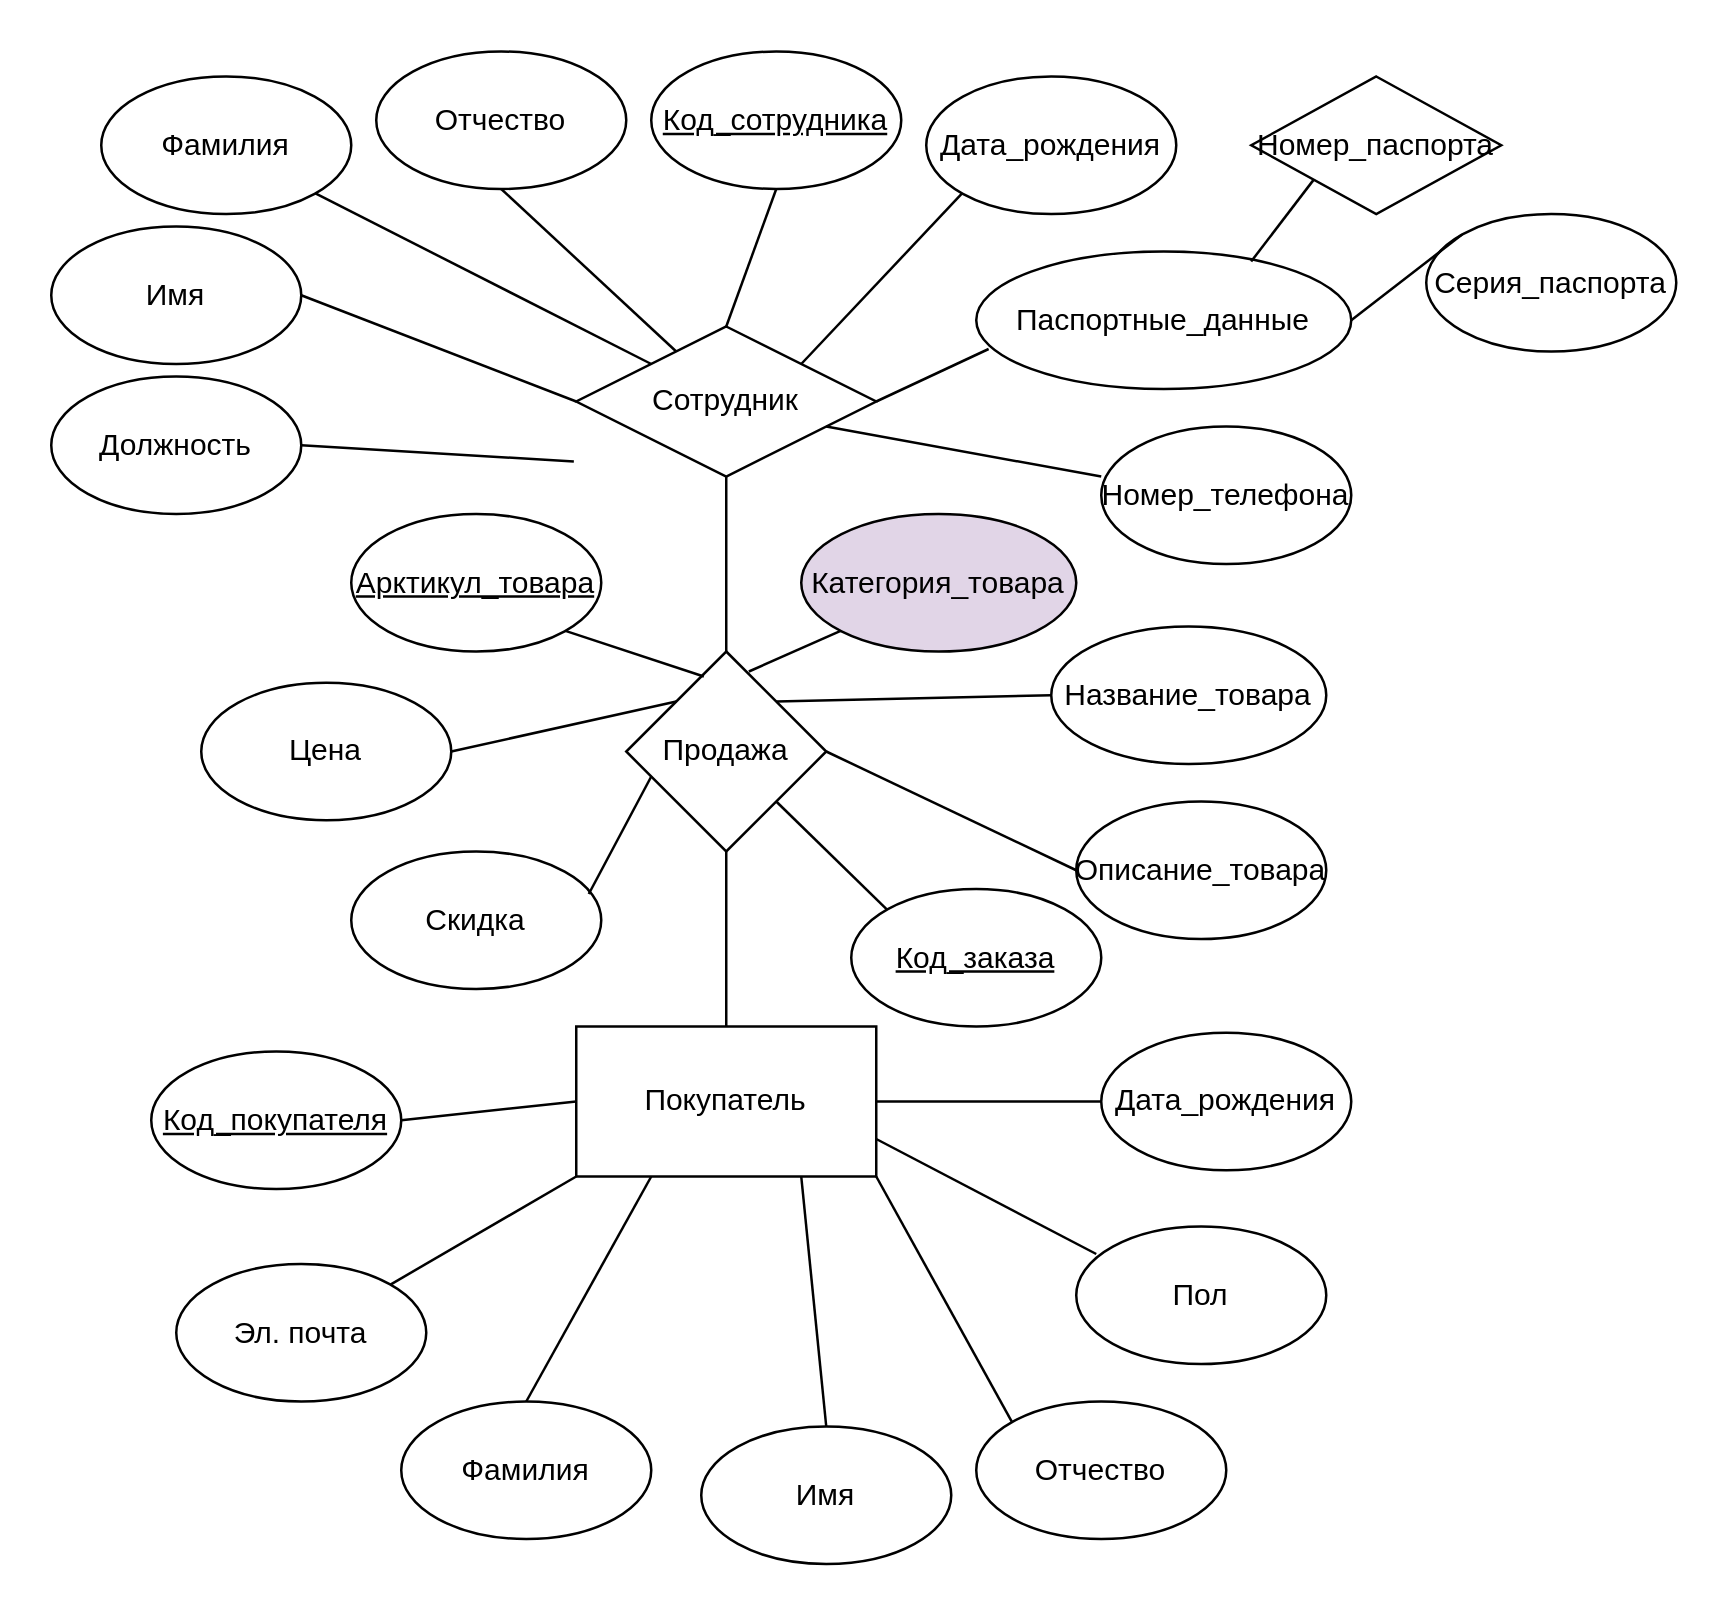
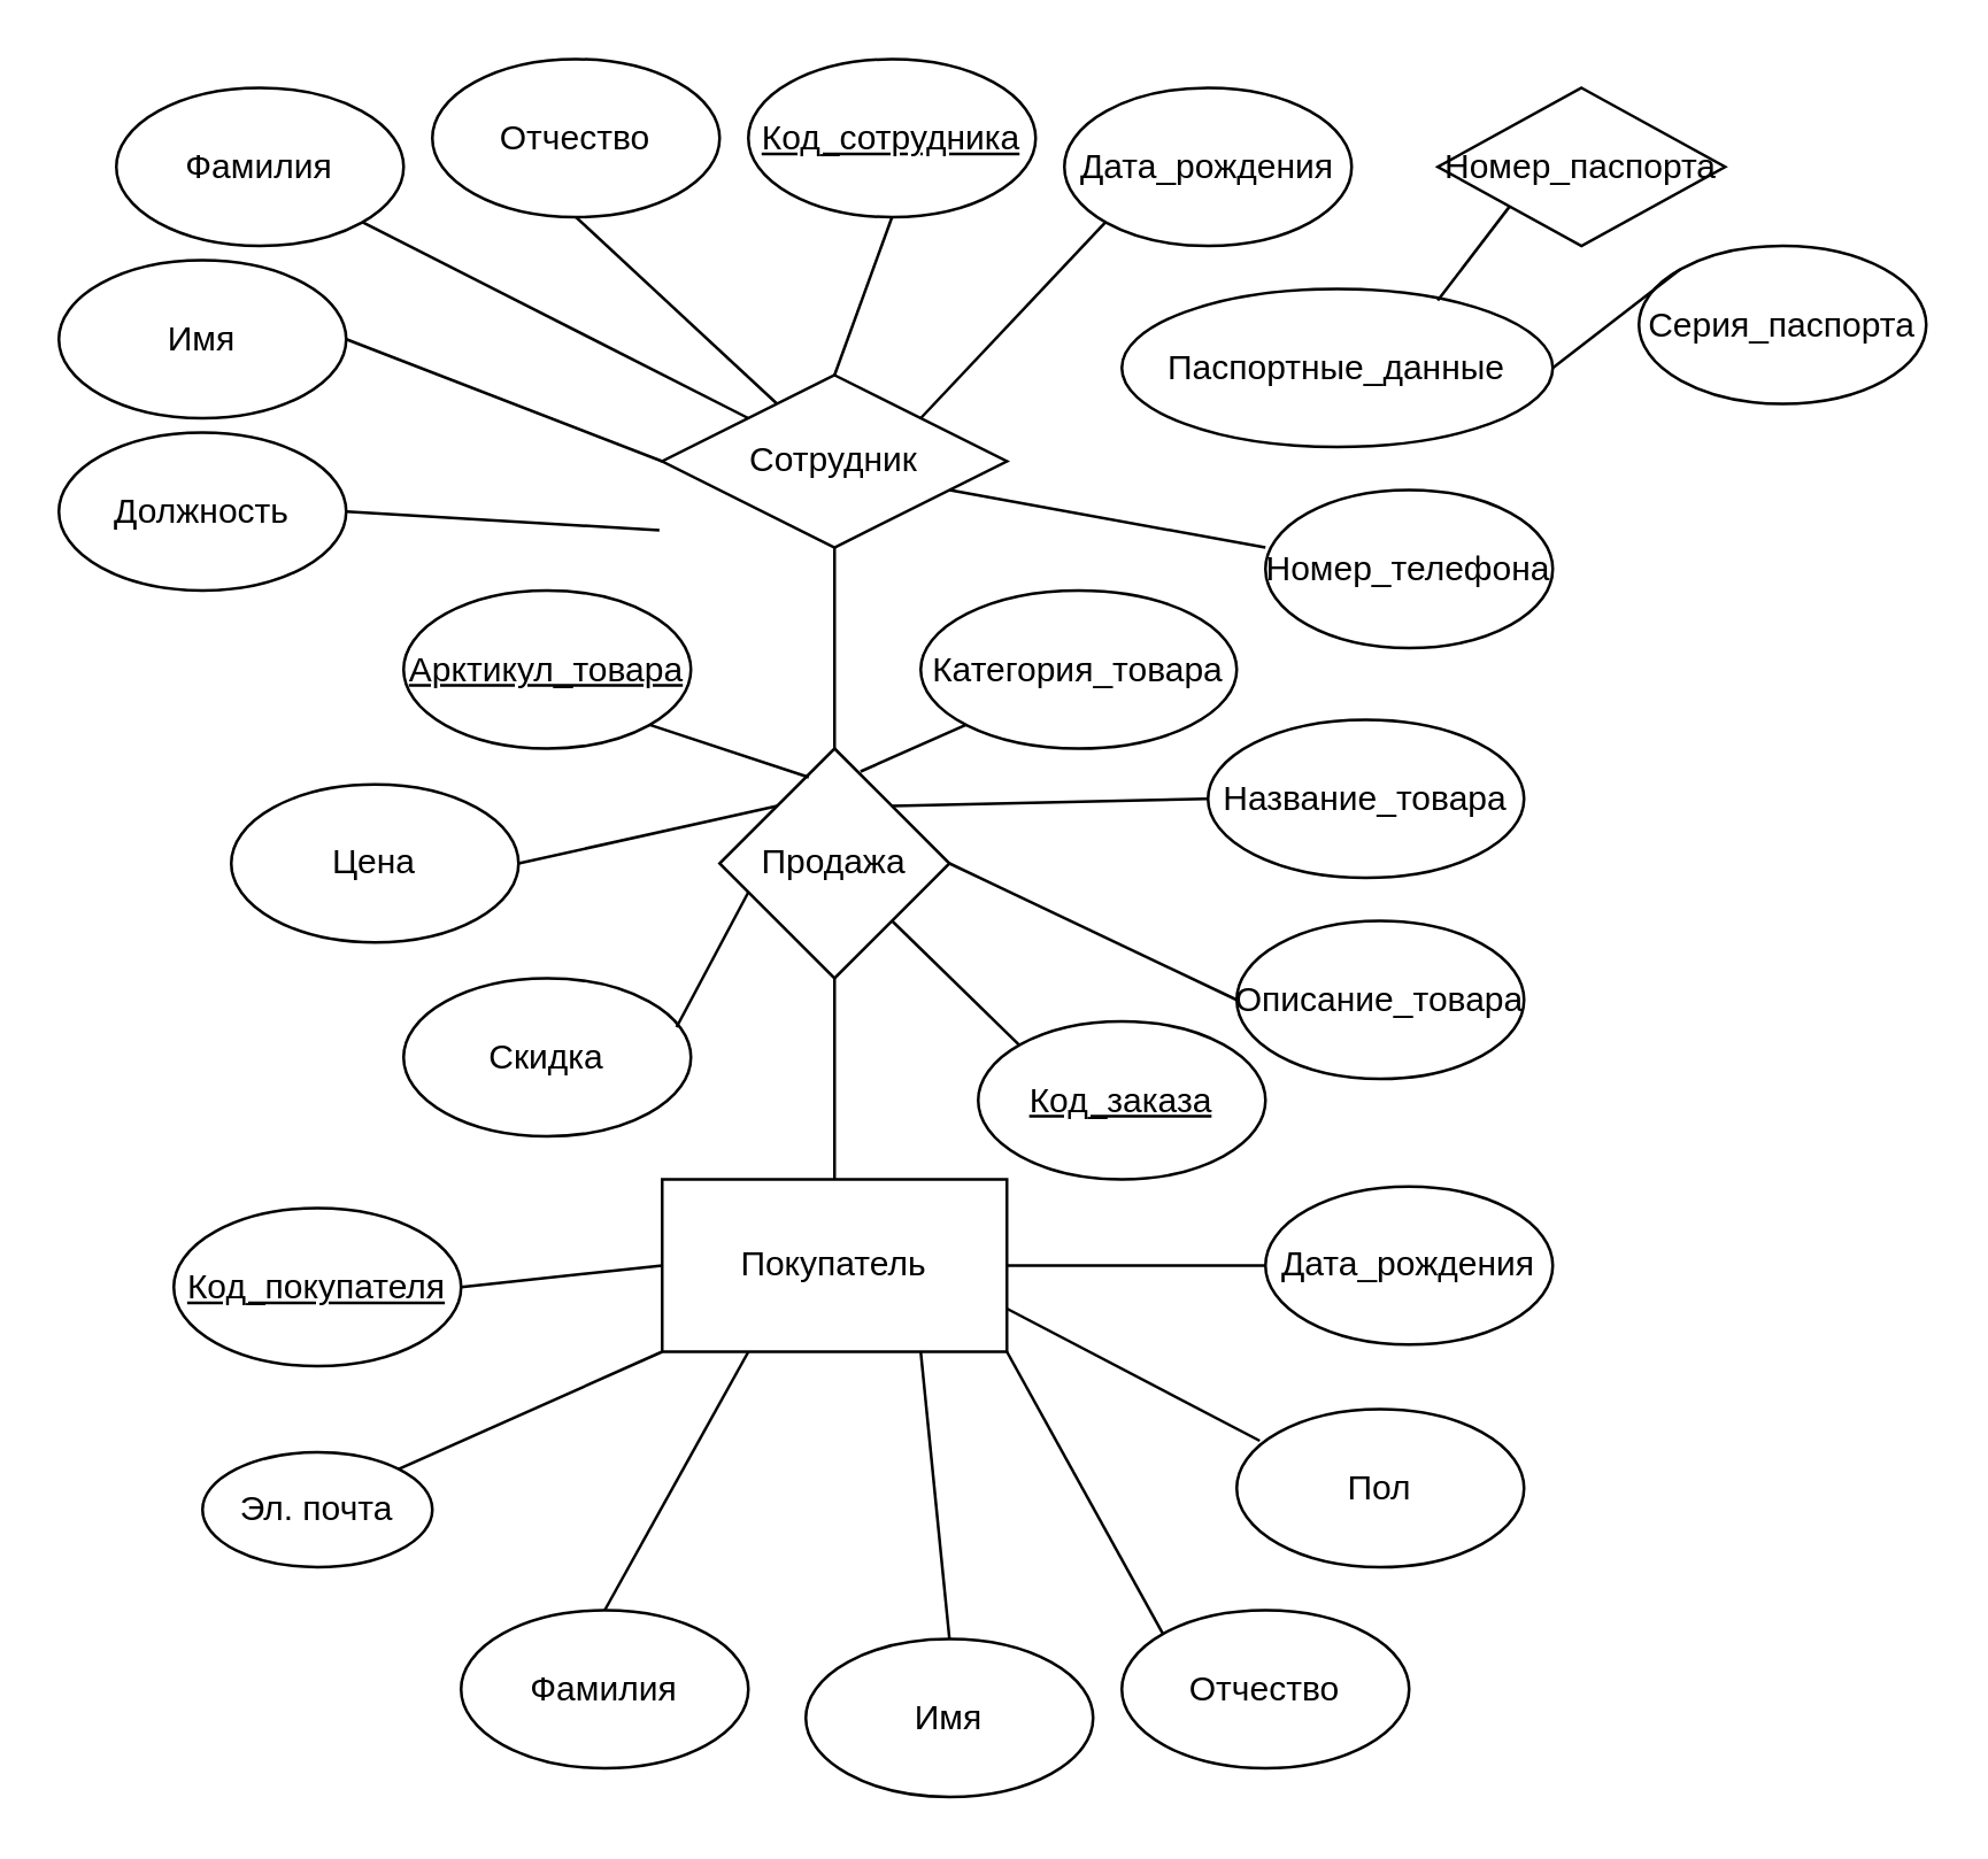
- <mxCell id="34" value="" style="endArrow=none;html=1;rounded=0;entryX=0.033;entryY=0.709;entryDx=0;entryDy=0;exitX=1;exitY=0.5;exitDx=0;exitDy=0;entryPerimeter=0;" parent="1" source="2" target="33" edge="1"><mxGeometry width="50" height="50" relative="1" as="geometry"><mxPoint x="360" y="155" as="sourcePoint" /><mxPoint x="410" y="123" as="targetPoint" /></mxGeometry></mxCell>
- <mxCell id="43" value="Категория_товара" style="ellipse;whiteSpace=wrap;html=1;fillColor=#e1d5e7;" parent="1" vertex="1"><mxGeometry x="320" y="205" width="110" height="55" as="geometry" /></mxCell>
+ <mxCell id="43" value="Категория_товара" style="ellipse;whiteSpace=wrap;html=1;" parent="1" vertex="1"><mxGeometry x="320" y="205" width="110" height="55" as="geometry" /></mxCell>
- <mxCell id="5" value="Эл. почта" style="ellipse;whiteSpace=wrap;html=1;" parent="1" vertex="1"><mxGeometry x="70" y="505" width="100" height="55" as="geometry" /></mxCell>
+ <mxCell id="5" value="Эл. почта" style="ellipse;whiteSpace=wrap;html=1;" parent="1" vertex="1"><mxGeometry x="70" y="505" width="80" height="40" as="geometry" /></mxCell>
